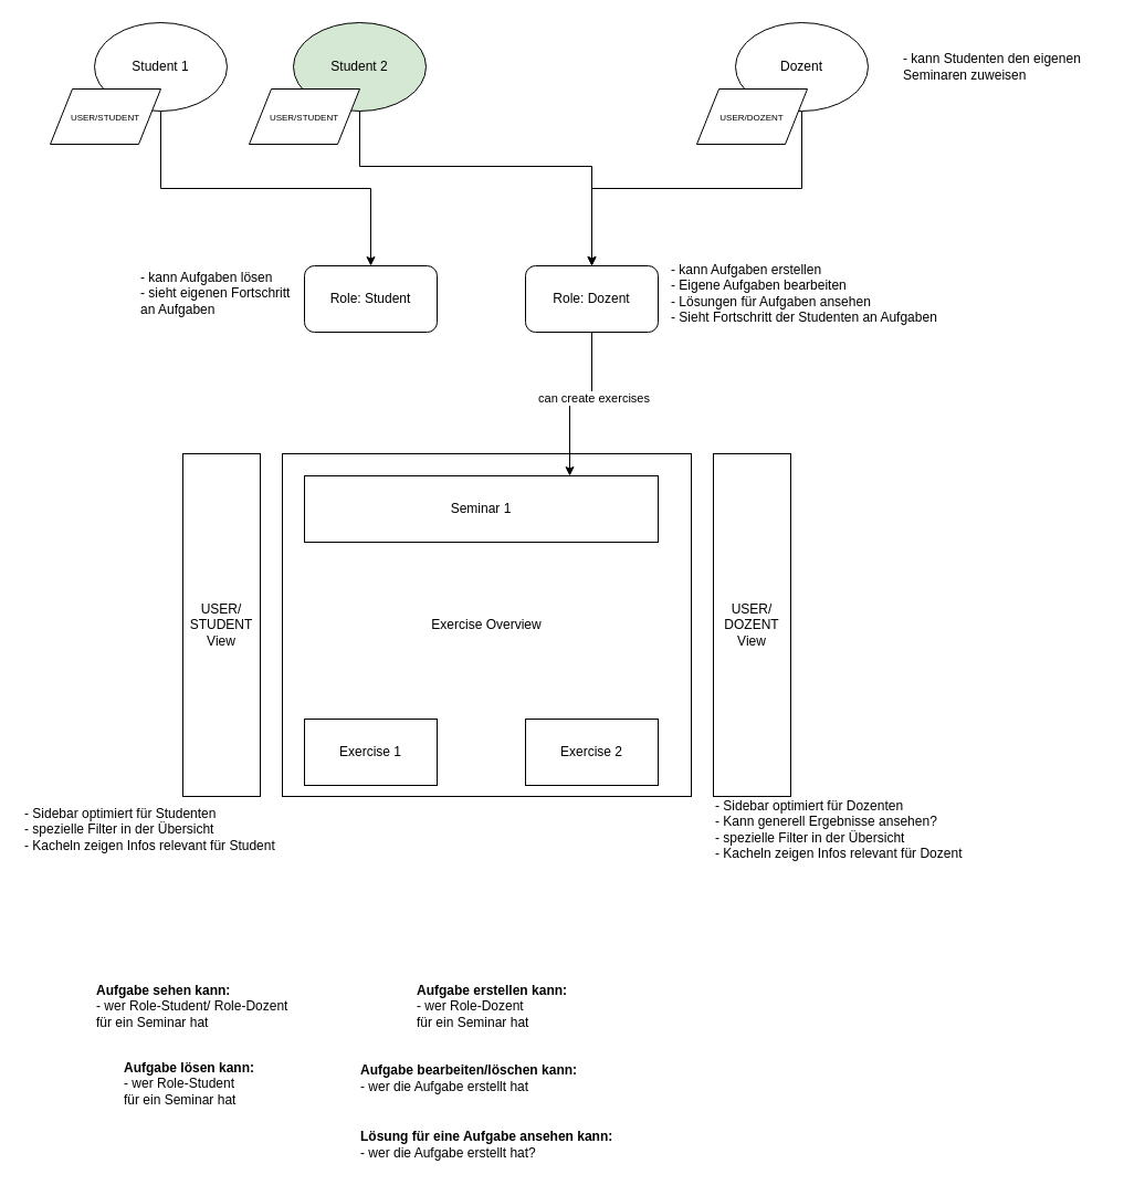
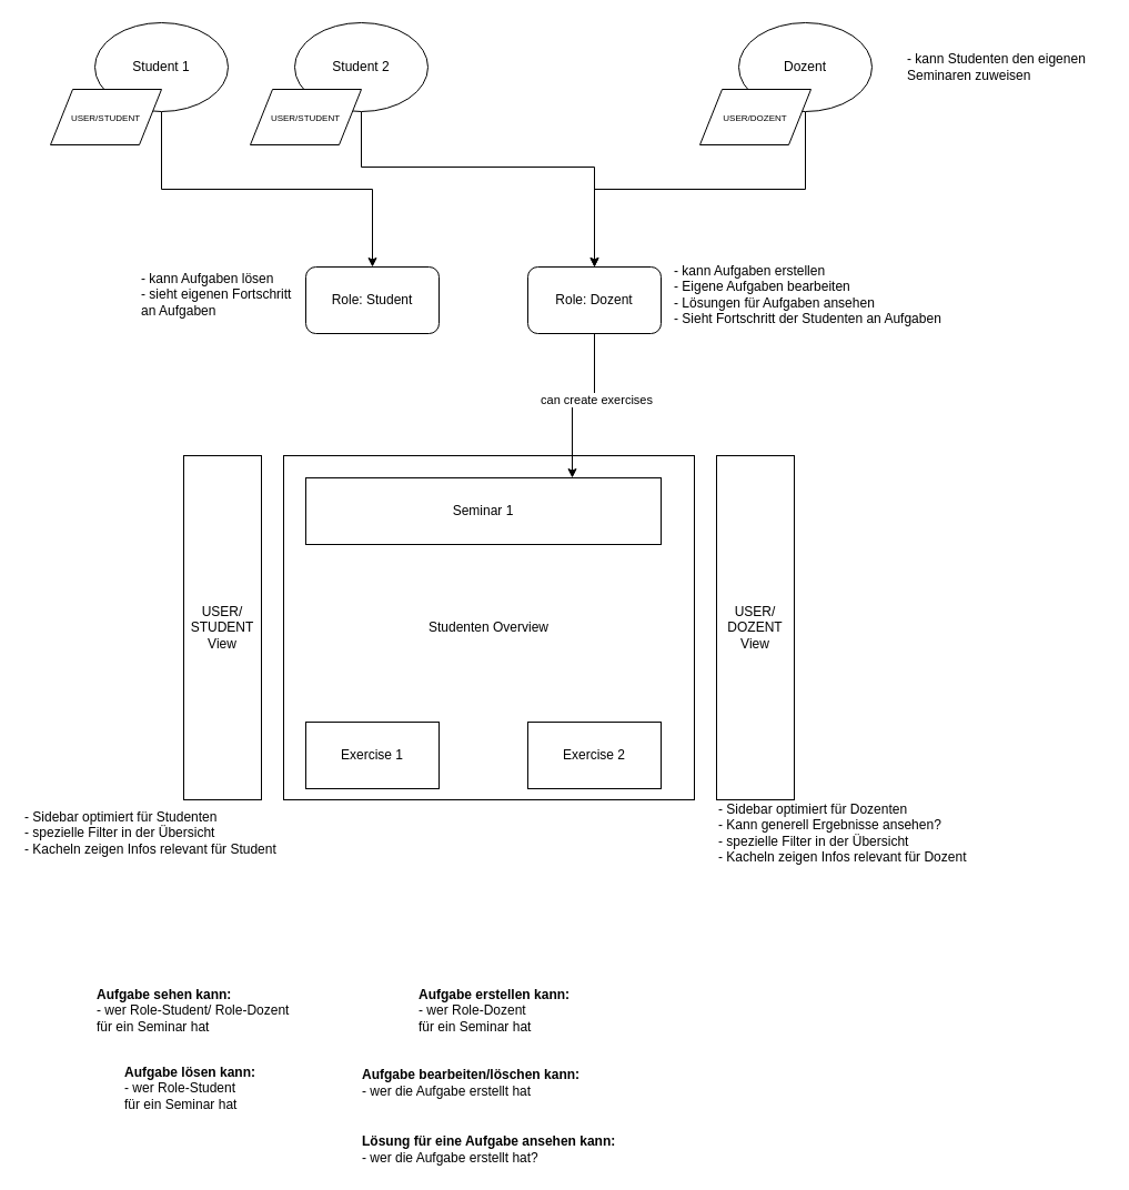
- <mxCell id="10" value="Student 2" style="ellipse;whiteSpace=wrap;html=1;fillColor=#d5e8d4;" vertex="1" parent="1"><mxGeometry x="265" y="20" width="120" height="80" as="geometry" /></mxCell>
+ <mxCell id="10" value="Student 2" style="ellipse;whiteSpace=wrap;html=1;" vertex="1" parent="1"><mxGeometry x="265" y="20" width="120" height="80" as="geometry" /></mxCell>
- <mxCell id="3" value="Exercise Overview" style="rounded=0;whiteSpace=wrap;html=1;" vertex="1" parent="2"><mxGeometry width="370" height="310" as="geometry" /></mxCell>
+ <mxCell id="3" value="Studenten Overview" style="rounded=0;whiteSpace=wrap;html=1;" vertex="1" parent="2"><mxGeometry width="370" height="310" as="geometry" /></mxCell>
